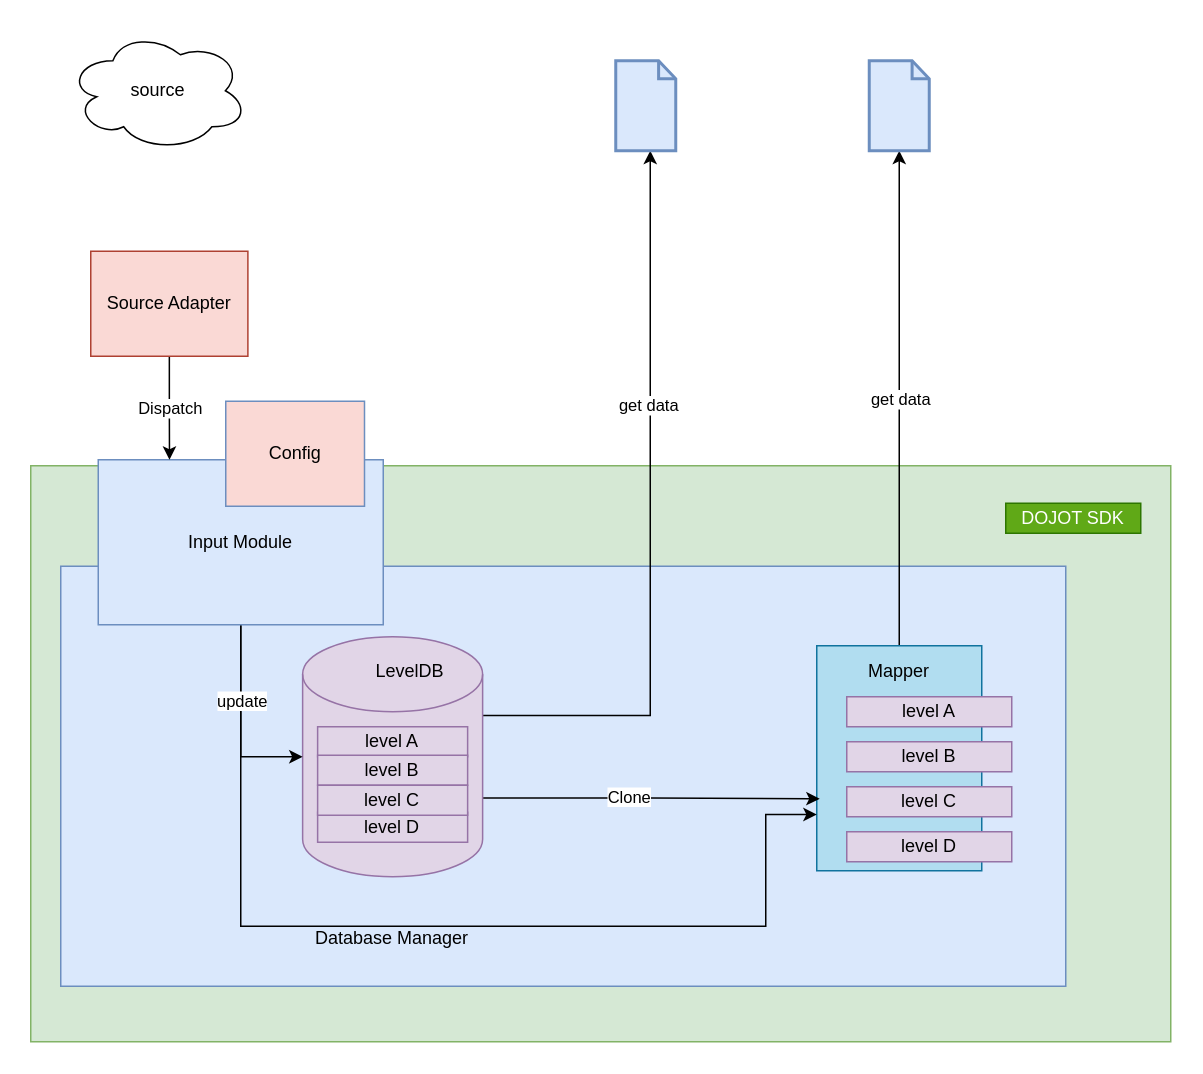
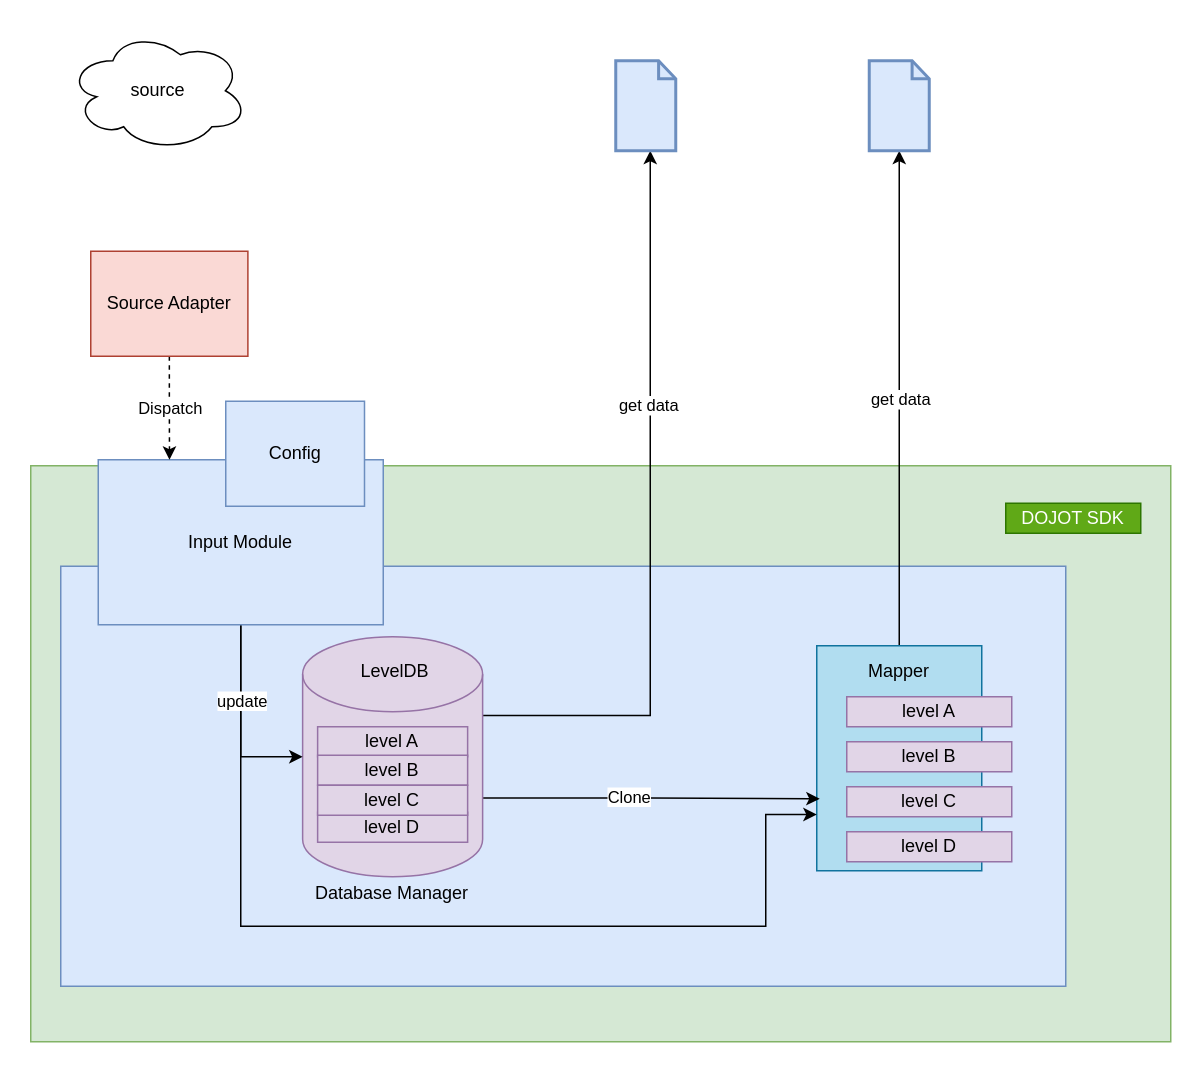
- <mxCell id="15" value="Dispatch" style="edgeStyle=orthogonalEdgeStyle;rounded=0;orthogonalLoop=1;jettySize=auto;html=1;entryX=0.25;entryY=0;entryDx=0;entryDy=0;" parent="1" source="16" target="14" edge="1"><mxGeometry relative="1" as="geometry" /></mxCell>
+ <mxCell id="15" value="Dispatch" style="edgeStyle=orthogonalEdgeStyle;rounded=0;orthogonalLoop=1;jettySize=auto;html=1;entryX=0.25;entryY=0;entryDx=0;entryDy=0;dashed=1;" parent="1" source="16" target="14" edge="1"><mxGeometry relative="1" as="geometry" /></mxCell>
- <mxCell id="19" value="Config" style="rounded=0;whiteSpace=wrap;html=1;fillColor=#fad9d5;strokeColor=#6c8ebf;" parent="1" vertex="1"><mxGeometry x="150" y="267" width="92.5" height="70" as="geometry" /></mxCell>
+ <mxCell id="19" value="Config" style="rounded=0;whiteSpace=wrap;html=1;fillColor=#dae8fc;strokeColor=#6c8ebf;" parent="1" vertex="1"><mxGeometry x="150" y="267" width="92.5" height="70" as="geometry" /></mxCell>
- <mxCell id="28" value="LevelDB" style="text;html=1;strokeColor=none;fillColor=none;align=center;verticalAlign=middle;whiteSpace=wrap;rounded=0;" parent="1" vertex="1"><mxGeometry x="252.5" y="437" width="40" height="20" as="geometry" /></mxCell>
+ <mxCell id="28" value="LevelDB" style="text;html=1;strokeColor=none;fillColor=none;align=center;verticalAlign=middle;whiteSpace=wrap;rounded=0;" parent="1" vertex="1"><mxGeometry x="242.5" y="437" width="40" height="20" as="geometry" /></mxCell>
- <mxCell id="30" value="Database Manager" style="text;html=1;strokeColor=none;fillColor=none;align=center;verticalAlign=middle;whiteSpace=wrap;rounded=0;" parent="1" vertex="1"><mxGeometry x="201.25" y="615" width="120" height="20" as="geometry" /></mxCell>
+ <mxCell id="30" value="Database Manager" style="text;html=1;strokeColor=none;fillColor=none;align=center;verticalAlign=middle;whiteSpace=wrap;rounded=0;" parent="1" vertex="1"><mxGeometry x="201.25" y="585" width="120" height="20" as="geometry" /></mxCell>
